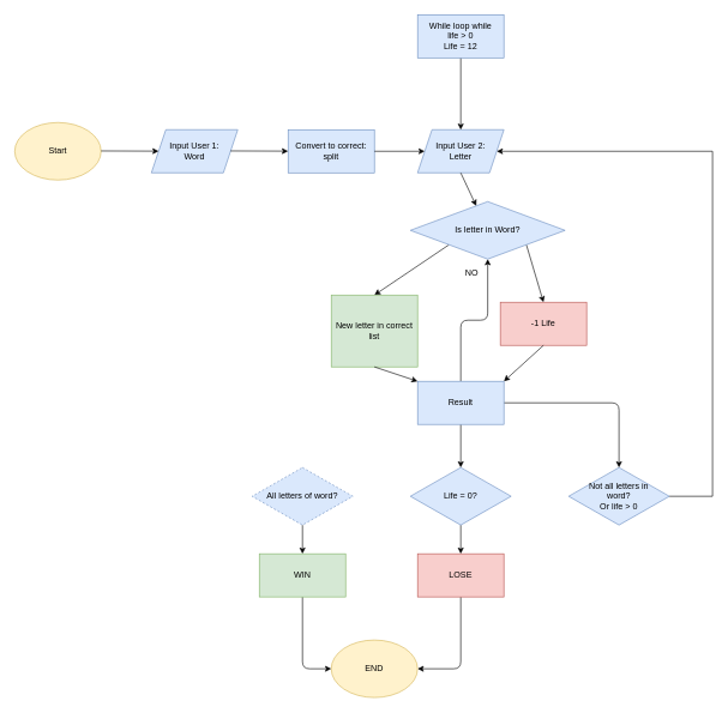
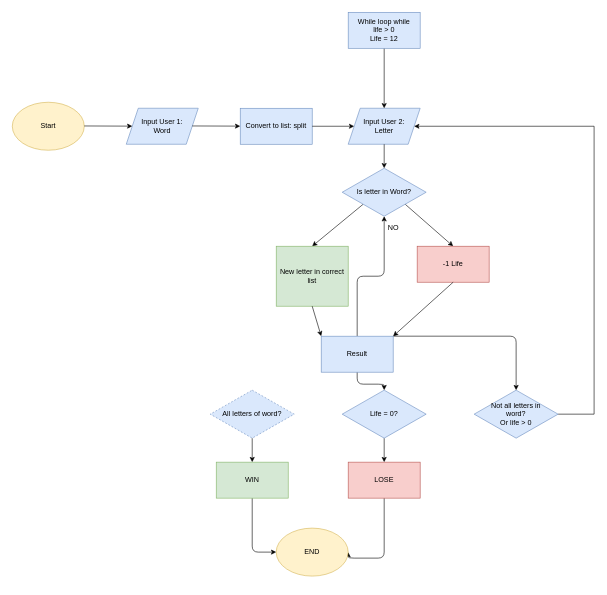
- <mxCell id="6" value="Convert to correct: split" style="rounded=0;whiteSpace=wrap;html=1;sketch=0;fillColor=#dae8fc;strokeColor=#6c8ebf;" parent="1" vertex="1"><mxGeometry x="400" y="180" width="120" height="60" as="geometry" /></mxCell>
+ <mxCell id="6" value="Convert to list: split" style="rounded=0;whiteSpace=wrap;html=1;sketch=0;fillColor=#dae8fc;strokeColor=#6c8ebf;" parent="1" vertex="1"><mxGeometry x="400" y="180" width="120" height="60" as="geometry" /></mxCell>
- <mxCell id="12" value="Is letter in Word?" style="rhombus;whiteSpace=wrap;html=1;rounded=0;sketch=0;fillColor=#dae8fc;strokeColor=#6c8ebf;" parent="1" vertex="1"><mxGeometry x="570" y="280" width="215" height="80" as="geometry" /></mxCell>
+ <mxCell id="12" value="Is letter in Word?" style="rhombus;whiteSpace=wrap;html=1;rounded=0;sketch=0;fillColor=#dae8fc;strokeColor=#6c8ebf;" parent="1" vertex="1"><mxGeometry x="570" y="280" width="140" height="80" as="geometry" /></mxCell>
- <mxCell id="15" value="-1 Life" style="rounded=0;whiteSpace=wrap;html=1;sketch=0;fillColor=#f8cecc;strokeColor=#b85450;" parent="1" vertex="1"><mxGeometry x="695" y="420" width="120" height="60" as="geometry" /></mxCell>
+ <mxCell id="15" value="-1 Life" style="rounded=0;whiteSpace=wrap;html=1;sketch=0;fillColor=#f8cecc;strokeColor=#b85450;" parent="1" vertex="1"><mxGeometry x="695" y="410" width="120" height="60" as="geometry" /></mxCell>
- <mxCell id="21" value="Result" style="rounded=0;whiteSpace=wrap;html=1;sketch=0;fillColor=#dae8fc;strokeColor=#6c8ebf;" parent="1" vertex="1"><mxGeometry x="580" y="530" width="120" height="60" as="geometry" /></mxCell>
+ <mxCell id="21" value="Result" style="rounded=0;whiteSpace=wrap;html=1;sketch=0;fillColor=#dae8fc;strokeColor=#6c8ebf;" parent="1" vertex="1"><mxGeometry x="535" y="560" width="120" height="60" as="geometry" /></mxCell>
- <mxCell id="32" value="END" style="ellipse;whiteSpace=wrap;html=1;rounded=0;sketch=0;fillColor=#fff2cc;strokeColor=#d6b656;" parent="1" vertex="1"><mxGeometry x="460" y="890" width="120" height="80" as="geometry" /></mxCell>
+ <mxCell id="32" value="END" style="ellipse;whiteSpace=wrap;html=1;rounded=0;sketch=0;fillColor=#fff2cc;strokeColor=#d6b656;" parent="1" vertex="1"><mxGeometry x="460" y="880" width="120" height="80" as="geometry" /></mxCell>
